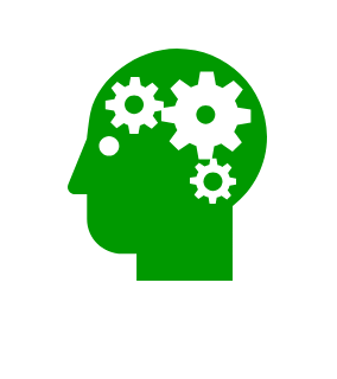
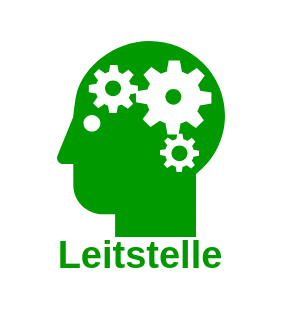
+ <mxCell id="2" value="Leitstelle" style="text;html=1;strokeColor=none;fillColor=none;align=center;verticalAlign=middle;whiteSpace=wrap;rounded=0;fontColor=#009900;fontSize=19;fontStyle=1" vertex="1" parent="1"><mxGeometry x="20" y="118" width="100" height="20" as="geometry" /></mxCell>
